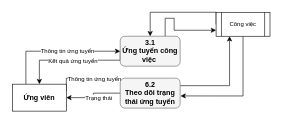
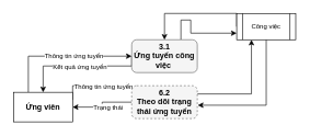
- <mxCell id="17" value="6.2&lt;br&gt;Theo dõi trạng thái ứng tuyển" style="rounded=1;whiteSpace=wrap;html=1;labelBackgroundColor=none;strokeColor=#666666;strokeWidth=1;fontSize=12;fillColor=#f5f5f5;fontStyle=1;" vertex="1" parent="1"><mxGeometry x="200" y="130" width="100" height="50" as="geometry" /></mxCell>
+ <mxCell id="17" value="6.2&lt;br&gt;Theo dõi trạng thái ứng tuyển" style="rounded=1;whiteSpace=wrap;html=1;labelBackgroundColor=none;strokeColor=#666666;strokeWidth=1;fontSize=12;fillColor=#f5f5f5;fontStyle=1;dashed=1;" vertex="1" parent="1"><mxGeometry x="200" y="130" width="100" height="50" as="geometry" /></mxCell>
